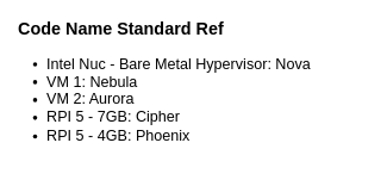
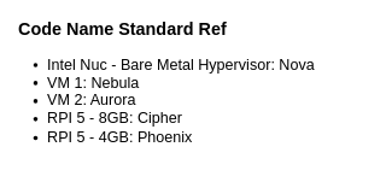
- <mxCell id="2" value="&lt;h1&gt;Code Name Standard Ref&lt;/h1&gt;&lt;p&gt;&lt;/p&gt;&lt;ul style=&quot;font-size: 21px;&quot;&gt;&lt;li&gt;Intel Nuc - Bare Metal Hypervisor: Nova&lt;/li&gt;&lt;li&gt;VM 1: Nebula&lt;/li&gt;&lt;li&gt;VM 2: Aurora&lt;/li&gt;&lt;li&gt;RPI 5 - 7GB: Cipher&lt;/li&gt;&lt;li&gt;RPI 5 - 4GB: Phoenix&lt;/li&gt;&lt;/ul&gt;&lt;p&gt;&lt;/p&gt;" style="text;html=1;strokeColor=none;fillColor=none;spacing=5;spacingTop=-20;whiteSpace=wrap;overflow=hidden;rounded=0;" parent="1" vertex="1"><mxGeometry x="20" y="20" width="500" height="210" as="geometry" /></mxCell>
+ <mxCell id="2" value="&lt;h1&gt;Code Name Standard Ref&lt;/h1&gt;&lt;p&gt;&lt;/p&gt;&lt;ul style=&quot;font-size: 21px;&quot;&gt;&lt;li&gt;Intel Nuc - Bare Metal Hypervisor: Nova&lt;/li&gt;&lt;li&gt;VM 1: Nebula&lt;/li&gt;&lt;li&gt;VM 2: Aurora&lt;/li&gt;&lt;li&gt;RPI 5 - 8GB: Cipher&lt;/li&gt;&lt;li&gt;RPI 5 - 4GB: Phoenix&lt;/li&gt;&lt;/ul&gt;&lt;p&gt;&lt;/p&gt;" style="text;html=1;strokeColor=none;fillColor=none;spacing=5;spacingTop=-20;whiteSpace=wrap;overflow=hidden;rounded=0;" parent="1" vertex="1"><mxGeometry x="20" y="20" width="500" height="210" as="geometry" /></mxCell>
